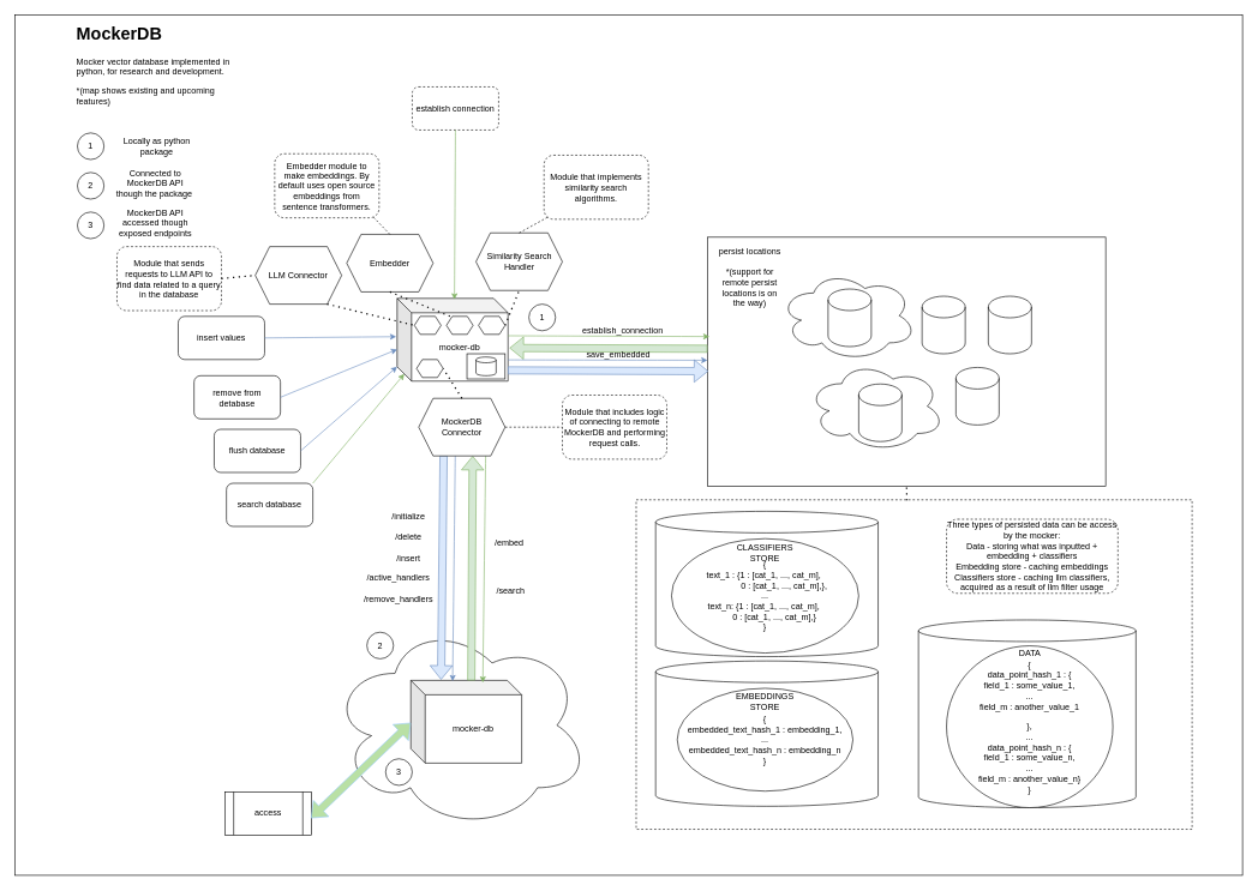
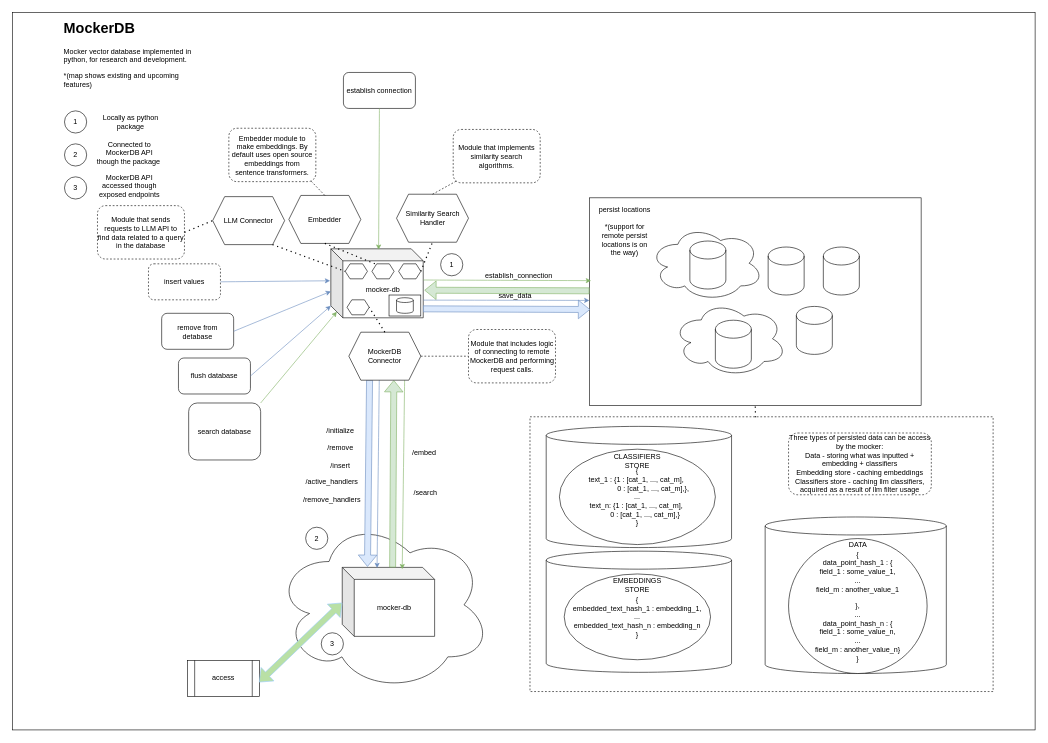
- <mxCell id="14" value="establish connection" style="rounded=1;whiteSpace=wrap;html=1;dashed=1;" parent="1" vertex="1"><mxGeometry x="572" y="120" width="120" height="60" as="geometry" /></mxCell>
+ <mxCell id="14" value="establish connection" style="rounded=1;whiteSpace=wrap;html=1;" parent="1" vertex="1"><mxGeometry x="572" y="120" width="120" height="60" as="geometry" /></mxCell>
- <mxCell id="80" value="LLM Connector" style="shape=hexagon;perimeter=hexagonPerimeter2;whiteSpace=wrap;html=1;fixedSize=1;" parent="1" vertex="1"><mxGeometry x="354" y="342" width="120" height="80" as="geometry" /></mxCell>
+ <mxCell id="80" value="LLM Connector" style="shape=hexagon;perimeter=hexagonPerimeter2;whiteSpace=wrap;html=1;fixedSize=1;" parent="1" vertex="1"><mxGeometry x="354" y="327" width="120" height="80" as="geometry" /></mxCell>
- <mxCell id="12" value="insert values" style="rounded=1;whiteSpace=wrap;html=1;" parent="1" vertex="1"><mxGeometry x="247" y="439" width="120" height="60" as="geometry" /></mxCell>
+ <mxCell id="12" value="insert values" style="rounded=1;whiteSpace=wrap;html=1;dashed=1;" parent="1" vertex="1"><mxGeometry x="247" y="439" width="120" height="60" as="geometry" /></mxCell>
- <mxCell id="31" value="save_embedded" style="text;html=1;align=center;verticalAlign=middle;whiteSpace=wrap;rounded=0;" parent="1" vertex="1"><mxGeometry x="800" y="477" width="117" height="31" as="geometry" /></mxCell>
+ <mxCell id="31" value="save_data" style="text;html=1;align=center;verticalAlign=middle;whiteSpace=wrap;rounded=0;" parent="1" vertex="1"><mxGeometry x="800" y="477" width="117" height="31" as="geometry" /></mxCell>
- <mxCell id="65" value="search database" style="rounded=1;whiteSpace=wrap;html=1;" parent="1" vertex="1"><mxGeometry x="314" y="671" width="120" height="60" as="geometry" /></mxCell>
+ <mxCell id="65" value="search database" style="rounded=1;whiteSpace=wrap;html=1;" parent="1" vertex="1"><mxGeometry x="314" y="671" width="120" height="95" as="geometry" /></mxCell>
- <mxCell id="46" value="/delete" style="text;html=1;align=center;verticalAlign=middle;whiteSpace=wrap;rounded=0;" parent="1" vertex="1"><mxGeometry x="537" y="731.04" width="60" height="30" as="geometry" /></mxCell>
+ <mxCell id="46" value="/remove" style="text;html=1;align=center;verticalAlign=middle;whiteSpace=wrap;rounded=0;" parent="1" vertex="1"><mxGeometry x="537" y="731.04" width="60" height="30" as="geometry" /></mxCell>
